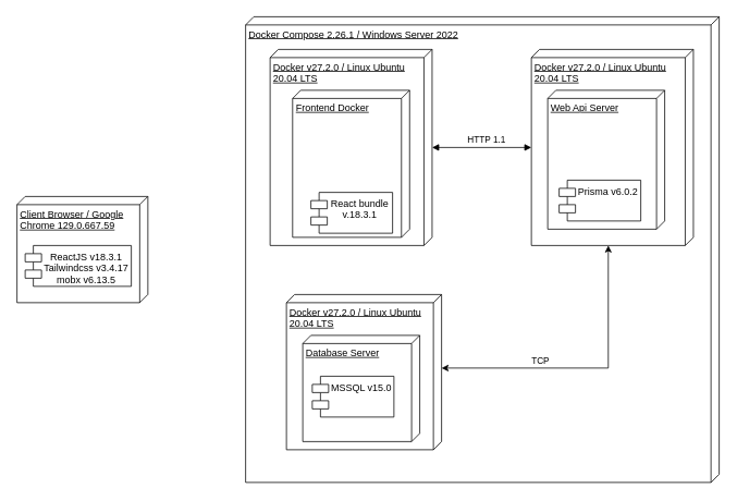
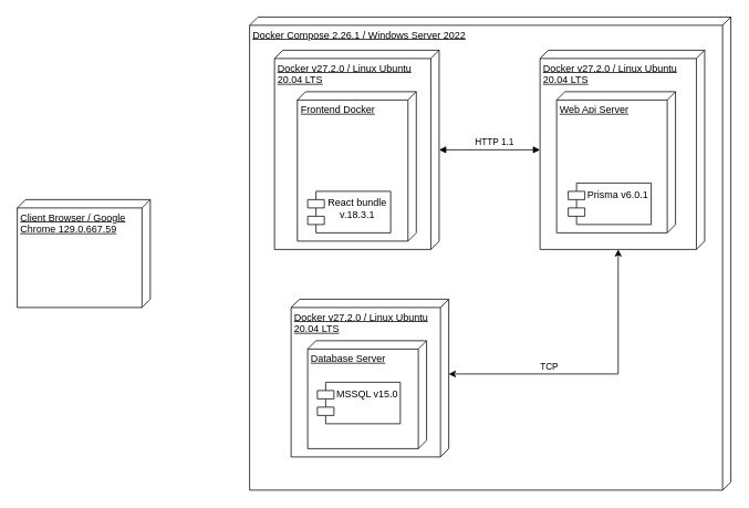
- <mxCell id="13" value="Prisma v6.0.2" style="shape=module;align=left;spacingLeft=20;align=center;verticalAlign=top;whiteSpace=wrap;html=1;" parent="1" vertex="1"><mxGeometry x="684" y="220" width="100" height="50" as="geometry" /></mxCell>
+ <mxCell id="13" value="Prisma v6.0.1" style="shape=module;align=left;spacingLeft=20;align=center;verticalAlign=top;whiteSpace=wrap;html=1;" parent="1" vertex="1"><mxGeometry x="684" y="220" width="100" height="50" as="geometry" /></mxCell>
- <mxCell id="14" value="React bundle v.18.3.1" style="shape=module;align=left;spacingLeft=20;align=center;verticalAlign=top;whiteSpace=wrap;html=1;" parent="1" vertex="1"><mxGeometry x="380" y="235" width="100" height="50" as="geometry" /></mxCell>
+ <mxCell id="14" value="React bundle v.18.3.1" style="shape=module;align=left;spacingLeft=20;align=center;verticalAlign=top;whiteSpace=wrap;html=1;" parent="1" vertex="1"><mxGeometry x="370" y="230" width="100" height="50" as="geometry" /></mxCell>
- <mxCell id="11" value="ReactJS v18.3.1&lt;br&gt;Tailwindcss v3.4.17&lt;br&gt;mobx v6.13.5" style="shape=module;align=left;spacingLeft=20;align=center;verticalAlign=top;whiteSpace=wrap;html=1;" parent="1" vertex="1"><mxGeometry x="30" y="300" width="130" height="50" as="geometry" /></mxCell>
